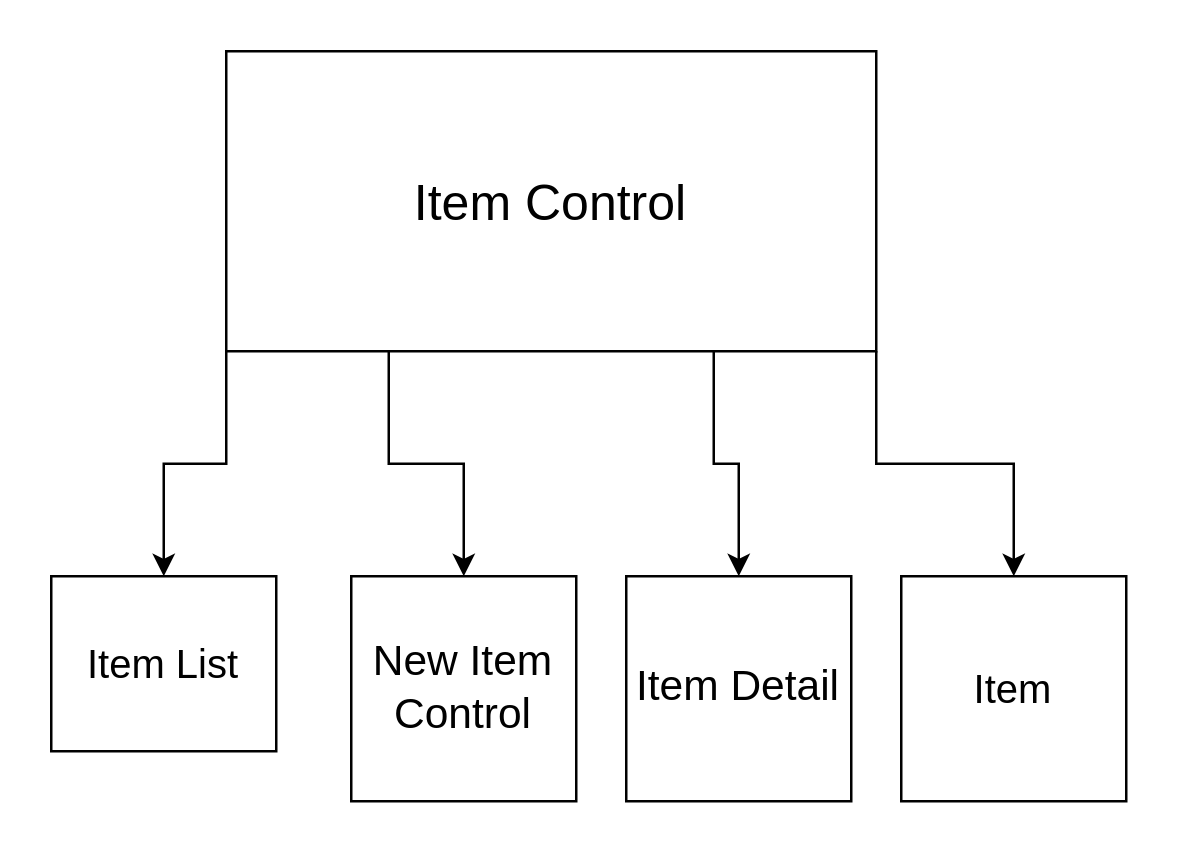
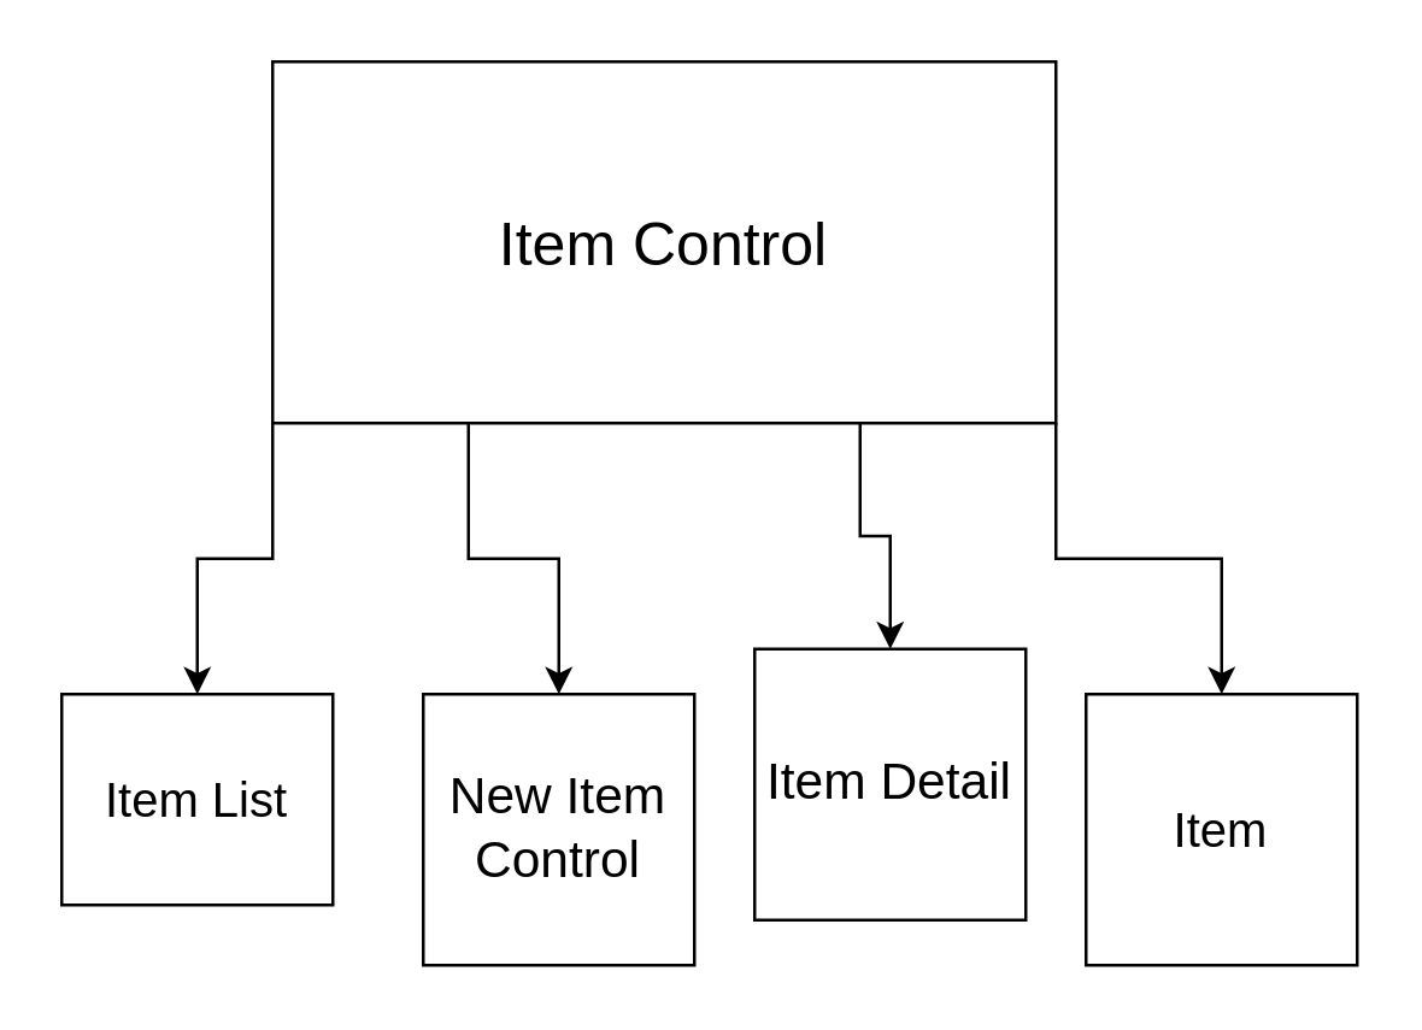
- <mxCell id="8" value="&lt;font style=&quot;font-size: 17px;&quot;&gt;Item Detail&lt;/font&gt;" style="whiteSpace=wrap;html=1;aspect=fixed;" vertex="1" parent="1"><mxGeometry x="250" y="230" width="90" height="90" as="geometry" /></mxCell>
+ <mxCell id="8" value="&lt;font style=&quot;font-size: 17px;&quot;&gt;Item Detail&lt;/font&gt;" style="whiteSpace=wrap;html=1;aspect=fixed;" vertex="1" parent="1"><mxGeometry x="250" y="215" width="90" height="90" as="geometry" /></mxCell>
